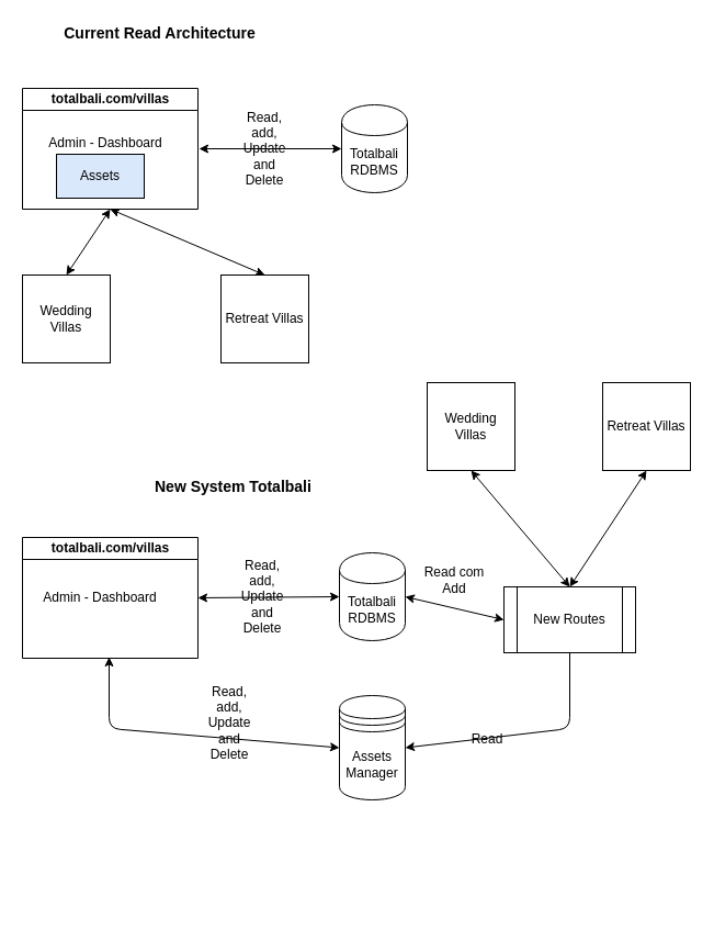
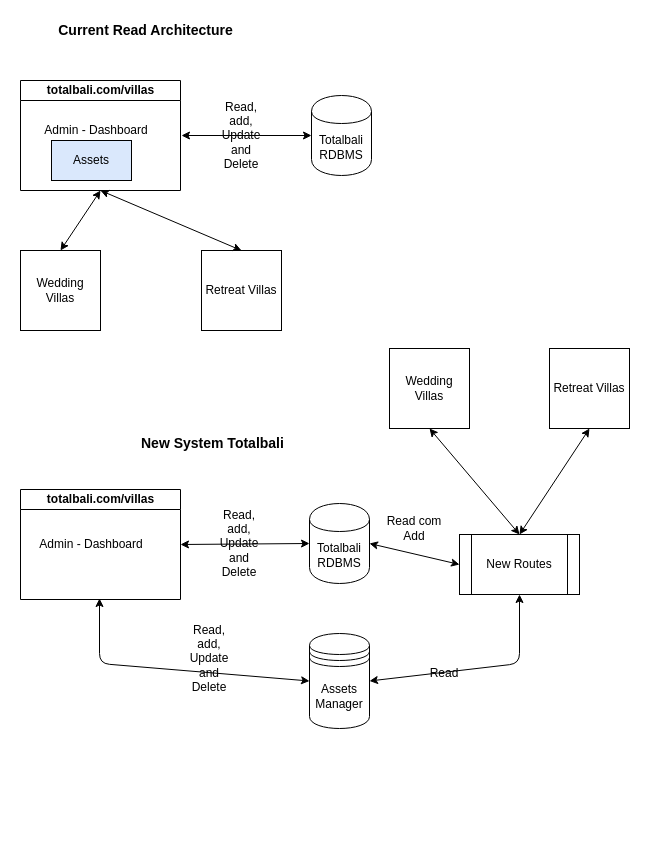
- <mxCell id="8" value="" style="endArrow=none;startArrow=classic;html=1;exitX=1;exitY=0.5;exitDx=0;exitDy=0;entryX=0.5;entryY=1;entryDx=0;entryDy=0;" edge="1" parent="2" source="4" target="6"><mxGeometry width="50" height="50" relative="1" as="geometry"><mxPoint x="309" y="48" as="sourcePoint" /><mxPoint x="359" y="-2" as="targetPoint" /><Array as="points"><mxPoint x="499" y="183" /></Array></mxGeometry></mxCell>
+ <mxCell id="8" value="" style="endArrow=classic;startArrow=classic;html=1;exitX=1;exitY=0.5;exitDx=0;exitDy=0;entryX=0.5;entryY=1;entryDx=0;entryDy=0;" edge="1" parent="2" source="4" target="6"><mxGeometry width="50" height="50" relative="1" as="geometry"><mxPoint x="309" y="48" as="sourcePoint" /><mxPoint x="359" y="-2" as="targetPoint" /><Array as="points"><mxPoint x="499" y="183" /></Array></mxGeometry></mxCell>
